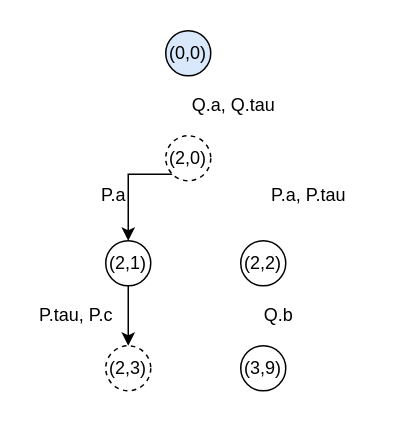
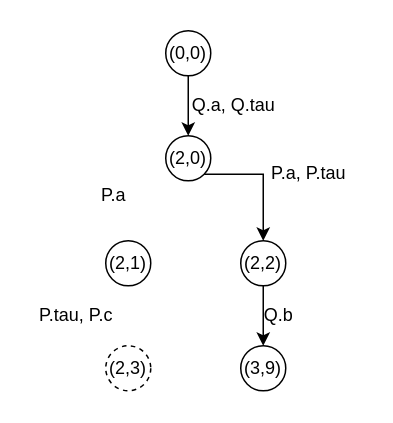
- <mxCell id="3" value="(0,0)" style="ellipse;whiteSpace=wrap;html=1;aspect=fixed;fillColor=#dae8fc;" vertex="1" parent="1"><mxGeometry x="110" y="20" width="30" height="30" as="geometry" /></mxCell>
+ <mxCell id="3" value="(0,0)" style="ellipse;whiteSpace=wrap;html=1;aspect=fixed;" vertex="1" parent="1"><mxGeometry x="110" y="20" width="30" height="30" as="geometry" /></mxCell>
+ <mxCell id="2" style="edgeStyle=orthogonalEdgeStyle;rounded=0;orthogonalLoop=1;jettySize=auto;html=1;entryX=0.5;entryY=0;entryDx=0;entryDy=0;" edge="1" parent="1" source="3" target="7"><mxGeometry relative="1" as="geometry" /></mxCell>
- <mxCell id="7" value="(2,0)" style="ellipse;whiteSpace=wrap;html=1;aspect=fixed;dashed=1;" vertex="1" parent="1"><mxGeometry x="110" y="90" width="30" height="30" as="geometry" /></mxCell>
+ <mxCell id="7" value="(2,0)" style="ellipse;whiteSpace=wrap;html=1;aspect=fixed;" vertex="1" parent="1"><mxGeometry x="110" y="90" width="30" height="30" as="geometry" /></mxCell>
+ <mxCell id="6" style="edgeStyle=orthogonalEdgeStyle;rounded=0;orthogonalLoop=1;jettySize=auto;html=1;exitX=1;exitY=1;exitDx=0;exitDy=0;entryX=0.5;entryY=0;entryDx=0;entryDy=0;" edge="1" parent="1" source="7" target="11"><mxGeometry relative="1" as="geometry" /></mxCell>
- <mxCell id="5" style="edgeStyle=orthogonalEdgeStyle;rounded=0;orthogonalLoop=1;jettySize=auto;html=1;exitX=0;exitY=1;exitDx=0;exitDy=0;entryX=0.5;entryY=0;entryDx=0;entryDy=0;" edge="1" parent="1" source="7" target="9"><mxGeometry relative="1" as="geometry" /></mxCell>
- <mxCell id="12" value="P.a, P.tau" style="text;html=1;align=center;verticalAlign=middle;resizable=0;points=[];autosize=1;strokeColor=none;fillColor=none;" vertex="1" parent="1"><mxGeometry x="170" y="120" width="70" height="20" as="geometry" /></mxCell>
+ <mxCell id="12" value="P.a, P.tau" style="text;html=1;align=center;verticalAlign=middle;resizable=0;points=[];autosize=1;strokeColor=none;fillColor=none;" vertex="1" parent="1"><mxGeometry x="170" y="105" width="70" height="20" as="geometry" /></mxCell>
- <mxCell id="8" style="edgeStyle=orthogonalEdgeStyle;rounded=0;orthogonalLoop=1;jettySize=auto;html=1;entryX=0.5;entryY=0;entryDx=0;entryDy=0;" edge="1" parent="1" source="9" target="14"><mxGeometry relative="1" as="geometry"><mxPoint x="85" y="230" as="targetPoint" /></mxGeometry></mxCell>
+ <mxCell id="10" style="edgeStyle=orthogonalEdgeStyle;rounded=0;orthogonalLoop=1;jettySize=auto;html=1;entryX=0.5;entryY=0;entryDx=0;entryDy=0;" edge="1" parent="1" source="11" target="16"><mxGeometry relative="1" as="geometry" /></mxCell>
